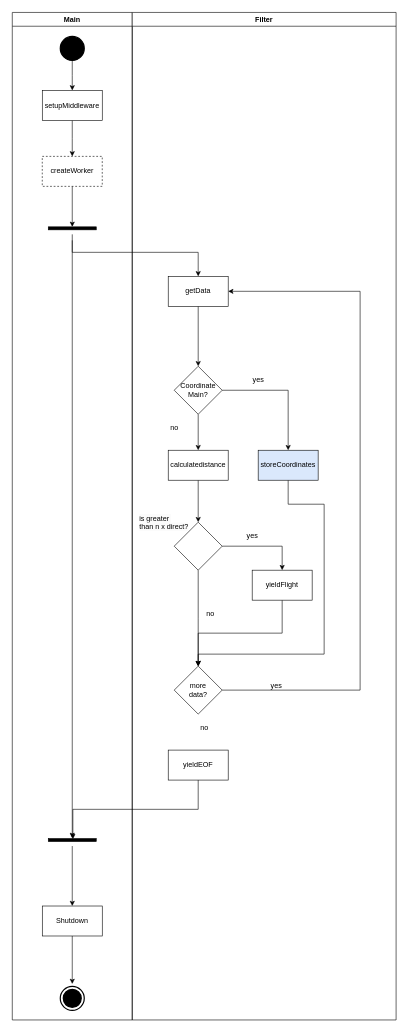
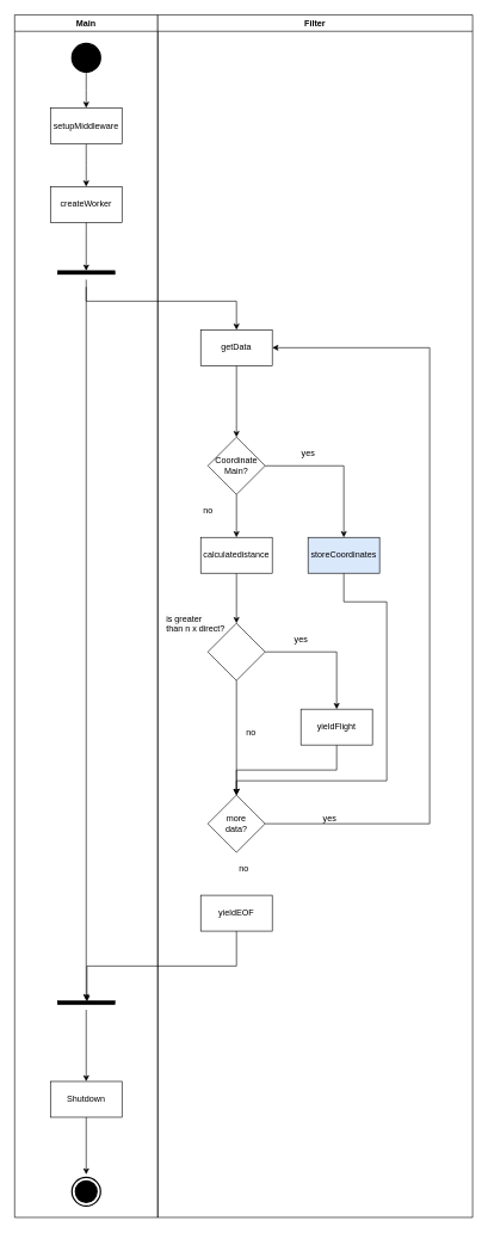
- <mxCell id="7" value="createWorker" style="html=1;dashed=1;whiteSpace=wrap;" vertex="1" parent="2"><mxGeometry x="50" y="240" width="100" height="50" as="geometry" /></mxCell>
+ <mxCell id="7" value="createWorker" style="html=1;dashed=0;whiteSpace=wrap;" vertex="1" parent="2"><mxGeometry x="50" y="240" width="100" height="50" as="geometry" /></mxCell>
- <mxCell id="29" value="yieldFlight" style="html=1;dashed=0;whiteSpace=wrap;" vertex="1" parent="14"><mxGeometry x="200" y="930" width="100" height="50" as="geometry" /></mxCell>
+ <mxCell id="29" value="yieldFlight" style="html=1;dashed=0;whiteSpace=wrap;" vertex="1" parent="14"><mxGeometry x="200" y="970" width="100" height="50" as="geometry" /></mxCell>
